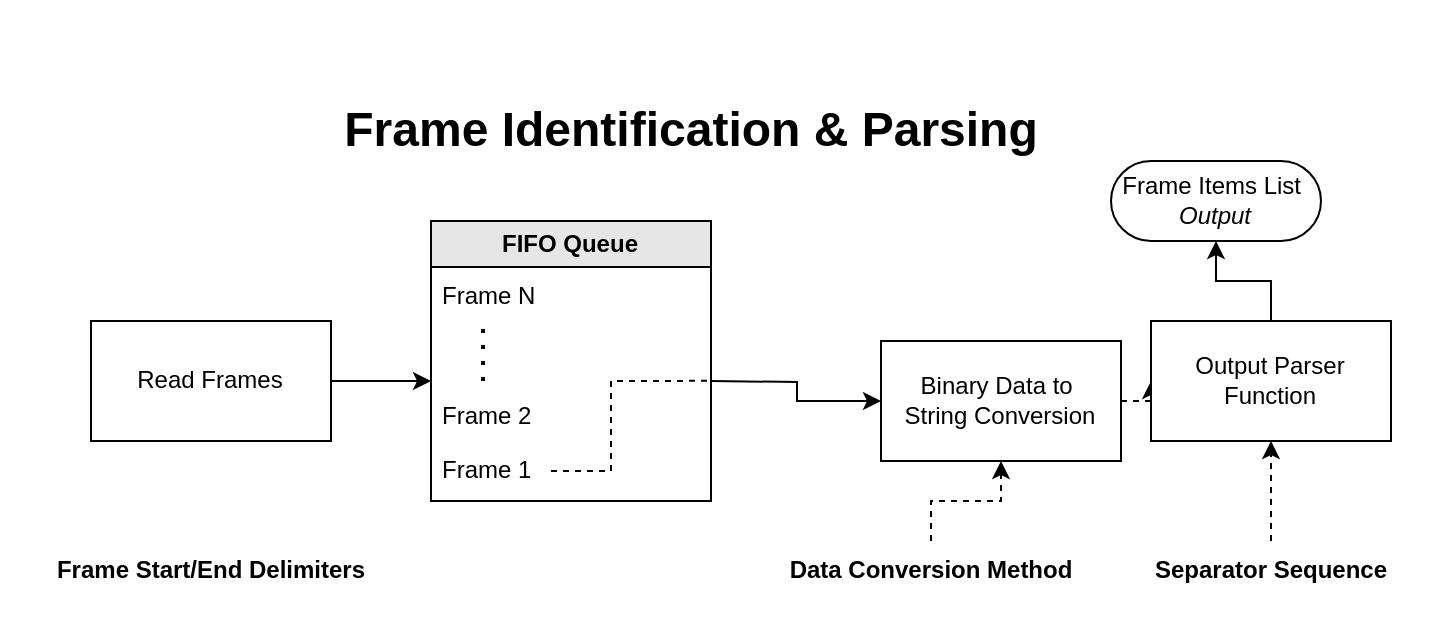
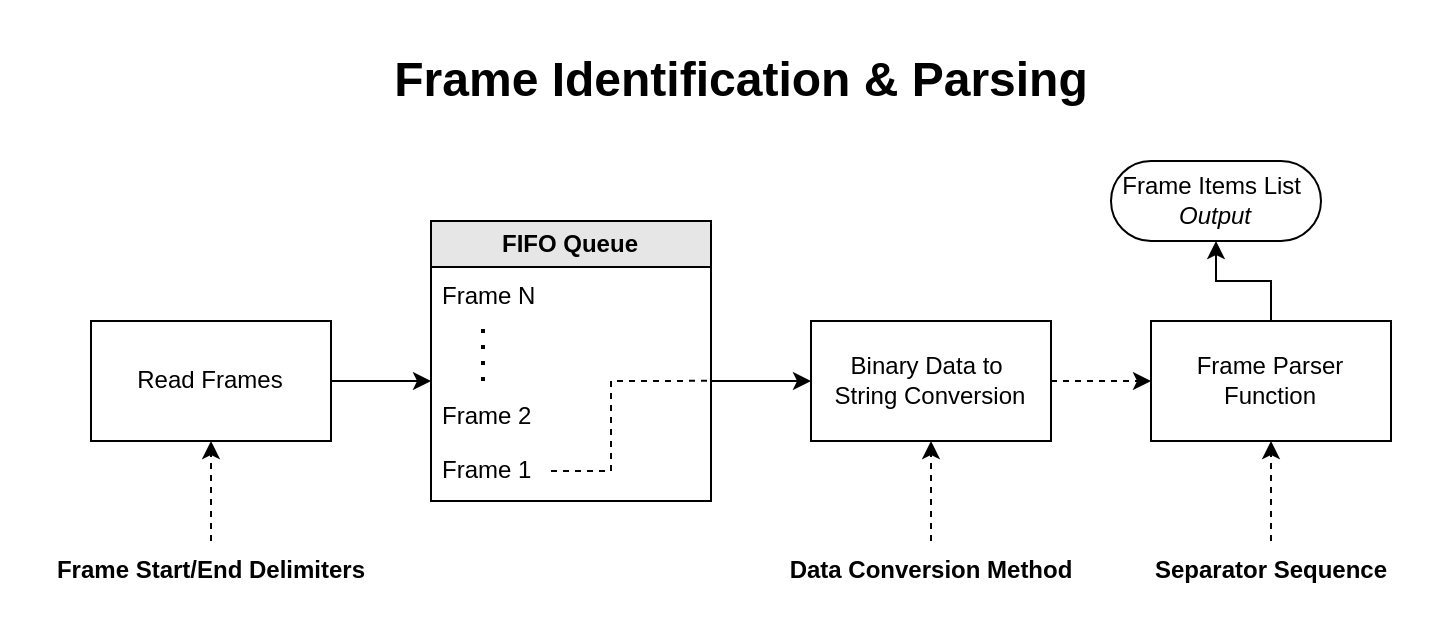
- <mxCell id="2" value="Frame Identification &amp;amp; Parsing" style="text;html=1;align=center;verticalAlign=middle;resizable=0;points=[];autosize=1;strokeColor=none;fillColor=none;fontStyle=1;fontSize=24;" parent="1" vertex="1"><mxGeometry x="175" y="45" width="340" height="40" as="geometry" /></mxCell>
+ <mxCell id="2" value="Frame Identification &amp;amp; Parsing" style="text;html=1;align=center;verticalAlign=middle;resizable=0;points=[];autosize=1;strokeColor=none;fillColor=none;fontStyle=1;fontSize=24;" parent="1" vertex="1"><mxGeometry x="200" y="20" width="340" height="40" as="geometry" /></mxCell>
- <mxCell id="7" value="Output Parser Function" style="rounded=0;whiteSpace=wrap;html=1;" parent="1" vertex="1"><mxGeometry x="575" y="160" width="120" height="60" as="geometry" /></mxCell>
+ <mxCell id="7" value="Frame Parser Function" style="rounded=0;whiteSpace=wrap;html=1;" parent="1" vertex="1"><mxGeometry x="575" y="160" width="120" height="60" as="geometry" /></mxCell>
- <mxCell id="5" value="Binary Data to&amp;nbsp;&lt;div&gt;String Conversion&lt;/div&gt;" style="rounded=0;whiteSpace=wrap;html=1;" parent="1" vertex="1"><mxGeometry x="440" y="170" width="120" height="60" as="geometry" /></mxCell>
+ <mxCell id="5" value="Binary Data to&amp;nbsp;&lt;div&gt;String Conversion&lt;/div&gt;" style="rounded=0;whiteSpace=wrap;html=1;" parent="1" vertex="1"><mxGeometry x="405" y="160" width="120" height="60" as="geometry" /></mxCell>
+ <mxCell id="10" style="edgeStyle=orthogonalEdgeStyle;rounded=0;orthogonalLoop=1;jettySize=auto;html=1;entryX=0.5;entryY=1;entryDx=0;entryDy=0;dashed=1;" parent="1" source="11" target="9" edge="1"><mxGeometry relative="1" as="geometry" /></mxCell>
